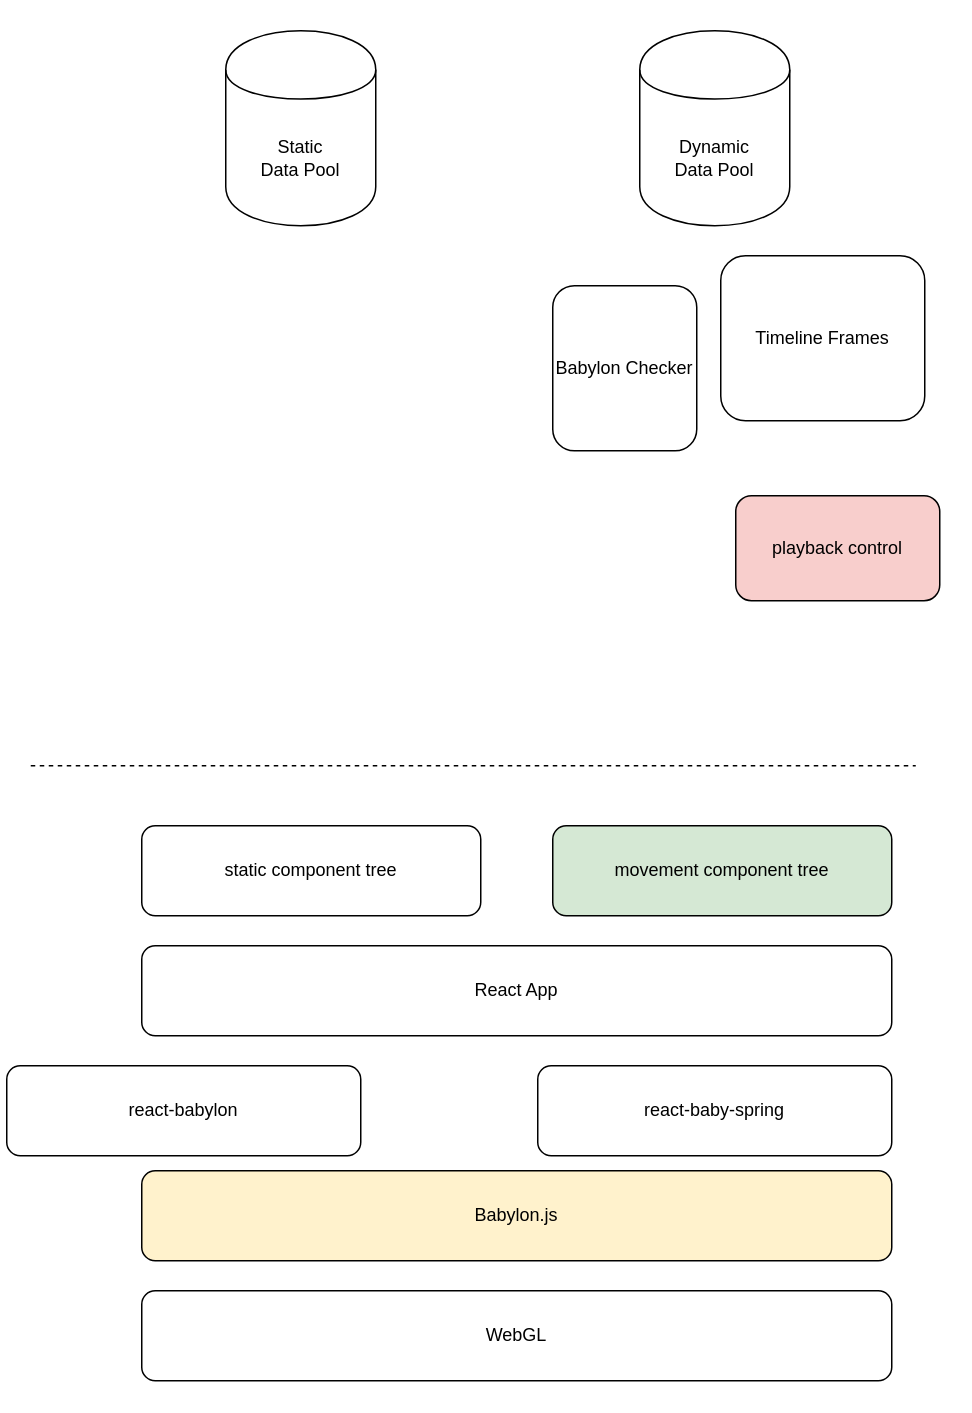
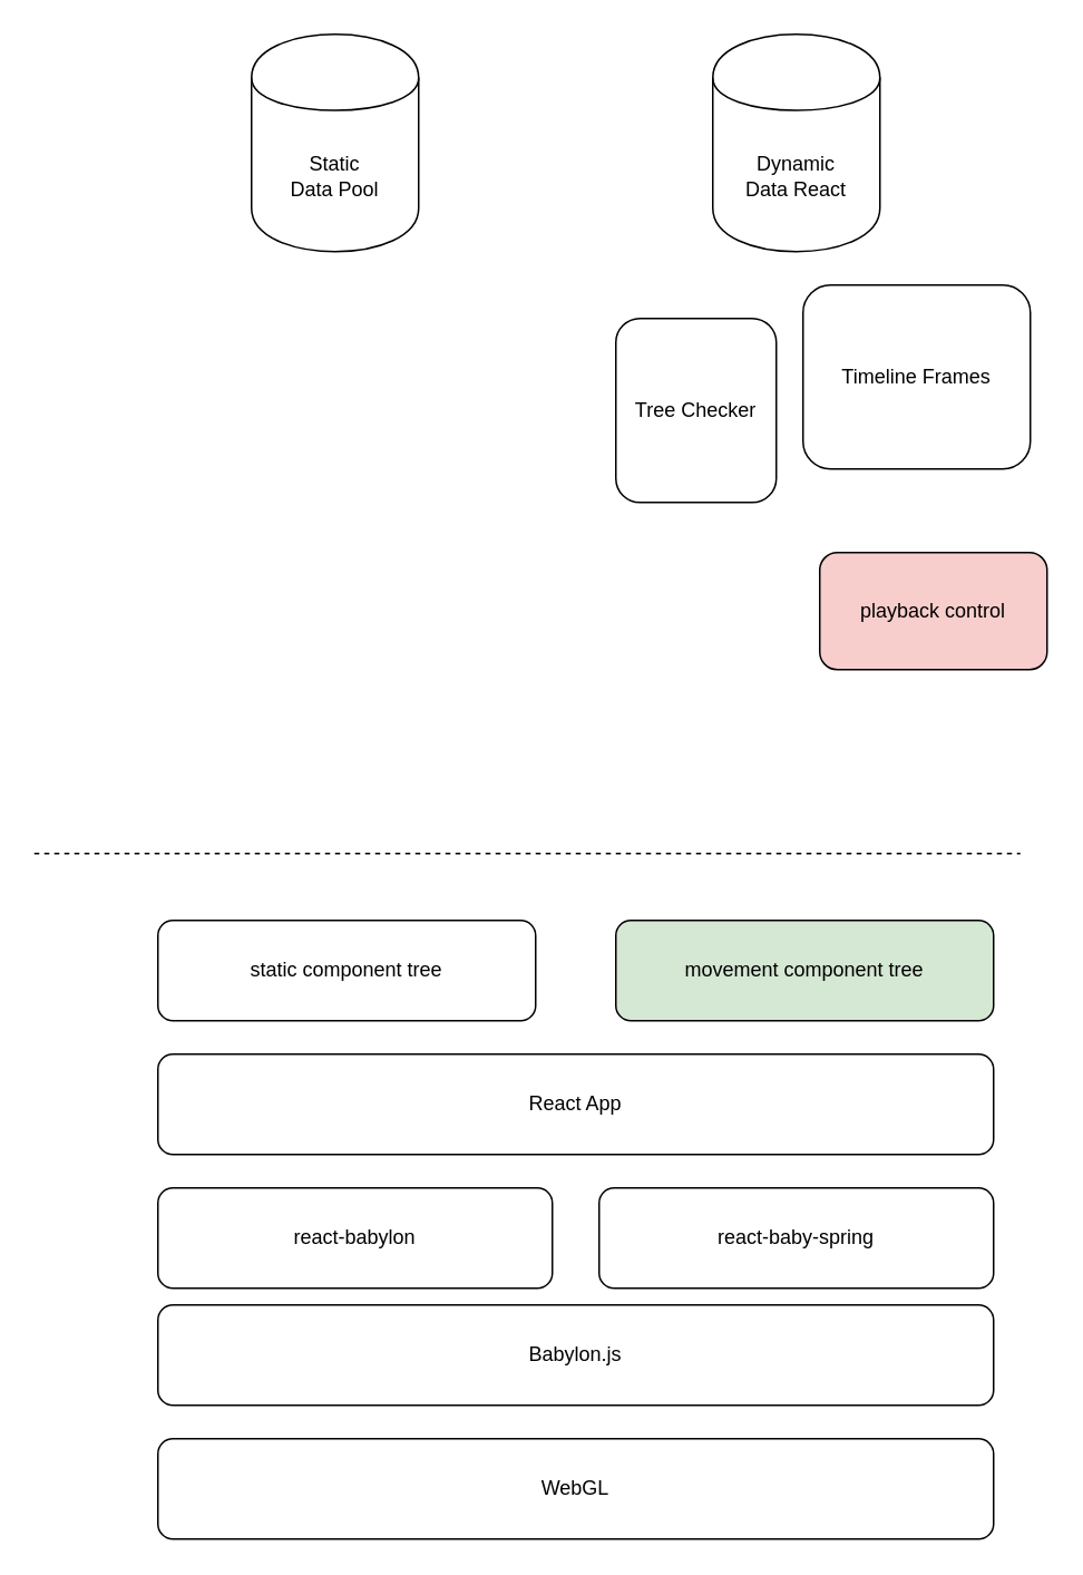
- <mxCell id="9" value="&lt;span style=&quot;white-space: normal&quot;&gt;Dynamic &lt;br&gt;Data Pool&lt;/span&gt;" style="shape=cylinder;whiteSpace=wrap;html=1;boundedLbl=1;backgroundOutline=1;" vertex="1" parent="1"><mxGeometry x="426" y="20" width="100" height="130" as="geometry" /></mxCell>
+ <mxCell id="9" value="&lt;span style=&quot;white-space: normal&quot;&gt;Dynamic &lt;br&gt;Data React&lt;/span&gt;" style="shape=cylinder;whiteSpace=wrap;html=1;boundedLbl=1;backgroundOutline=1;" vertex="1" parent="1"><mxGeometry x="426" y="20" width="100" height="130" as="geometry" /></mxCell>
- <mxCell id="14" value="Babylon Checker" style="rounded=1;whiteSpace=wrap;html=1;" vertex="1" parent="1"><mxGeometry x="368" y="190" width="96" height="110" as="geometry" /></mxCell>
+ <mxCell id="14" value="Tree Checker" style="rounded=1;whiteSpace=wrap;html=1;" vertex="1" parent="1"><mxGeometry x="368" y="190" width="96" height="110" as="geometry" /></mxCell>
- <mxCell id="5" value="react-babylon" style="rounded=1;whiteSpace=wrap;html=1;" vertex="1" parent="1"><mxGeometry x="4" y="710" width="236" height="60" as="geometry" /></mxCell>
+ <mxCell id="5" value="react-babylon" style="rounded=1;whiteSpace=wrap;html=1;" vertex="1" parent="1"><mxGeometry x="94" y="710" width="236" height="60" as="geometry" /></mxCell>
- <mxCell id="3" value="Babylon.js" style="rounded=1;whiteSpace=wrap;html=1;fillColor=#fff2cc;" vertex="1" parent="1"><mxGeometry x="94" y="780" width="500" height="60" as="geometry" /></mxCell>
+ <mxCell id="3" value="Babylon.js" style="rounded=1;whiteSpace=wrap;html=1;" vertex="1" parent="1"><mxGeometry x="94" y="780" width="500" height="60" as="geometry" /></mxCell>
